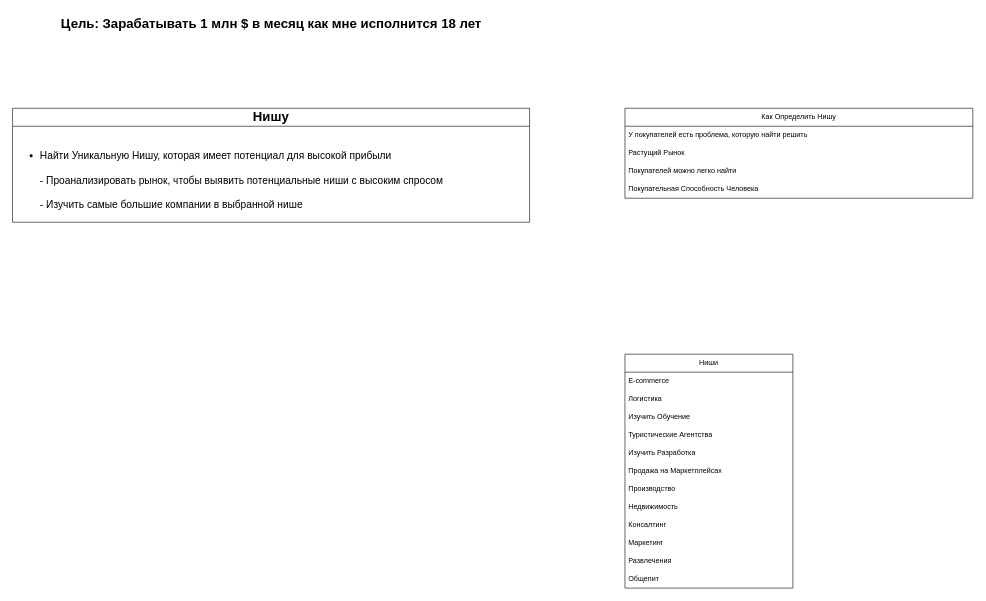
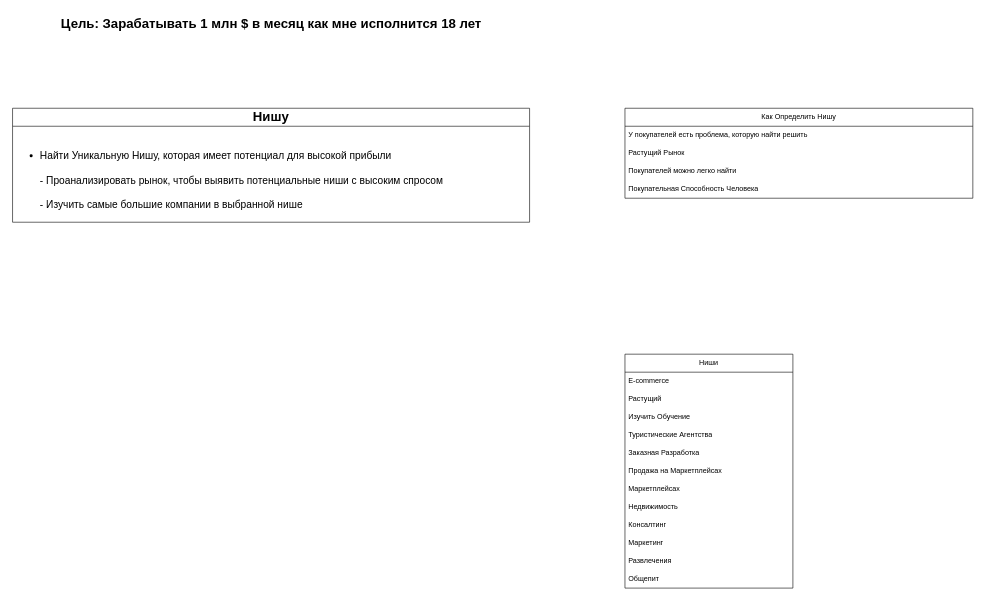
- <mxCell id="12" value="Логистика" style="text;strokeColor=none;fillColor=none;align=left;verticalAlign=middle;spacingLeft=4;spacingRight=4;overflow=hidden;points=[[0,0.5],[1,0.5]];portConstraint=eastwest;rotatable=0;whiteSpace=wrap;html=1;" vertex="1" parent="10"><mxGeometry y="60" width="280" height="30" as="geometry" /></mxCell>
+ <mxCell id="12" value="Растущий" style="text;strokeColor=none;fillColor=none;align=left;verticalAlign=middle;spacingLeft=4;spacingRight=4;overflow=hidden;points=[[0,0.5],[1,0.5]];portConstraint=eastwest;rotatable=0;whiteSpace=wrap;html=1;" vertex="1" parent="10"><mxGeometry y="60" width="280" height="30" as="geometry" /></mxCell>
- <mxCell id="15" value="Изучить Разработка" style="text;strokeColor=none;fillColor=none;align=left;verticalAlign=middle;spacingLeft=4;spacingRight=4;overflow=hidden;points=[[0,0.5],[1,0.5]];portConstraint=eastwest;rotatable=0;whiteSpace=wrap;html=1;" vertex="1" parent="10"><mxGeometry y="150" width="280" height="30" as="geometry" /></mxCell>
+ <mxCell id="15" value="Заказная Разработка" style="text;strokeColor=none;fillColor=none;align=left;verticalAlign=middle;spacingLeft=4;spacingRight=4;overflow=hidden;points=[[0,0.5],[1,0.5]];portConstraint=eastwest;rotatable=0;whiteSpace=wrap;html=1;" vertex="1" parent="10"><mxGeometry y="150" width="280" height="30" as="geometry" /></mxCell>
- <mxCell id="17" value="Производство" style="text;strokeColor=none;fillColor=none;align=left;verticalAlign=middle;spacingLeft=4;spacingRight=4;overflow=hidden;points=[[0,0.5],[1,0.5]];portConstraint=eastwest;rotatable=0;whiteSpace=wrap;html=1;" vertex="1" parent="10"><mxGeometry y="210" width="280" height="30" as="geometry" /></mxCell>
+ <mxCell id="17" value="Маркетплейсах" style="text;strokeColor=none;fillColor=none;align=left;verticalAlign=middle;spacingLeft=4;spacingRight=4;overflow=hidden;points=[[0,0.5],[1,0.5]];portConstraint=eastwest;rotatable=0;whiteSpace=wrap;html=1;" vertex="1" parent="10"><mxGeometry y="210" width="280" height="30" as="geometry" /></mxCell>
